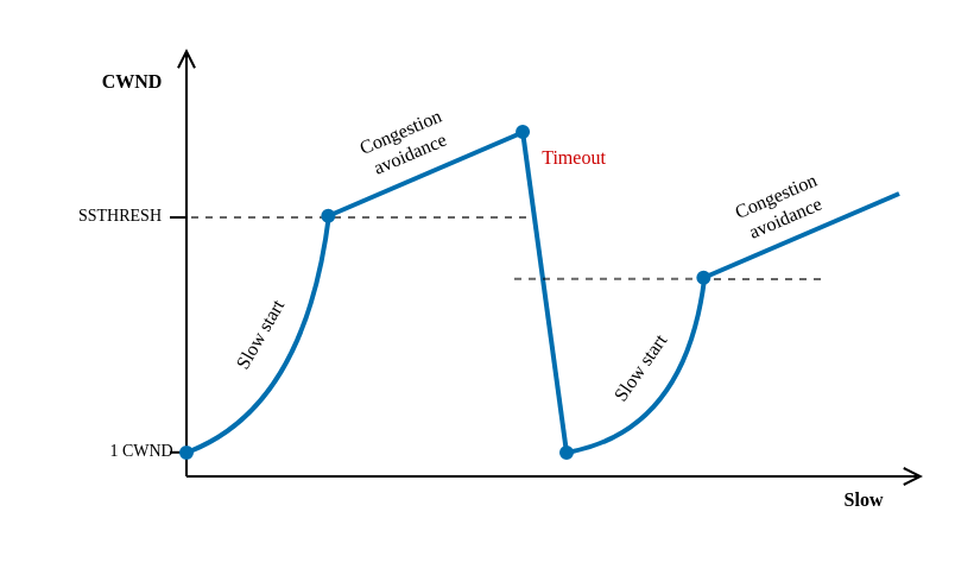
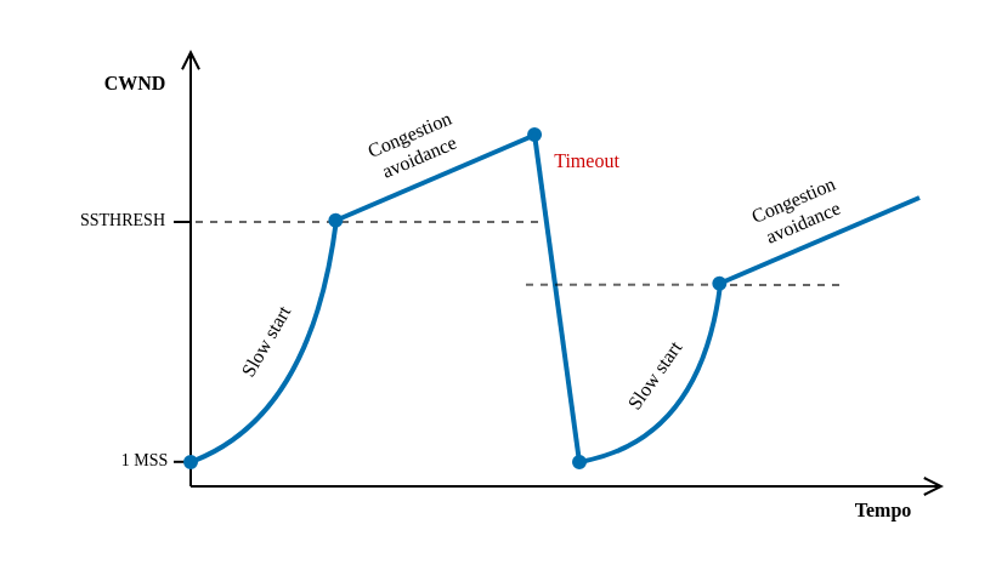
- <mxCell id="7" value="1 CWND" style="text;html=1;align=center;verticalAlign=middle;resizable=0;points=[];autosize=1;strokeColor=none;fillColor=none;fontSize=7;fontFamily=Bahnschrift;fontColor=#000000;" parent="1" vertex="1"><mxGeometry x="39" y="180" width="40" height="20" as="geometry" /></mxCell>
+ <mxCell id="7" value="1 MSS" style="text;html=1;align=center;verticalAlign=middle;resizable=0;points=[];autosize=1;strokeColor=none;fillColor=none;fontSize=7;fontFamily=Bahnschrift;fontColor=#000000;" parent="1" vertex="1"><mxGeometry x="39" y="180" width="40" height="20" as="geometry" /></mxCell>
- <mxCell id="11" value="Slow" style="text;html=1;align=center;verticalAlign=middle;resizable=0;points=[];autosize=1;strokeColor=none;fillColor=none;fontSize=8;fontFamily=Bahnschrift;fontColor=#000000;fontStyle=1" parent="1" vertex="1"><mxGeometry x="338" y="200" width="50" height="20" as="geometry" /></mxCell>
+ <mxCell id="11" value="Tempo" style="text;html=1;align=center;verticalAlign=middle;resizable=0;points=[];autosize=1;strokeColor=none;fillColor=none;fontSize=8;fontFamily=Bahnschrift;fontColor=#000000;fontStyle=1" parent="1" vertex="1"><mxGeometry x="338" y="200" width="50" height="20" as="geometry" /></mxCell>
